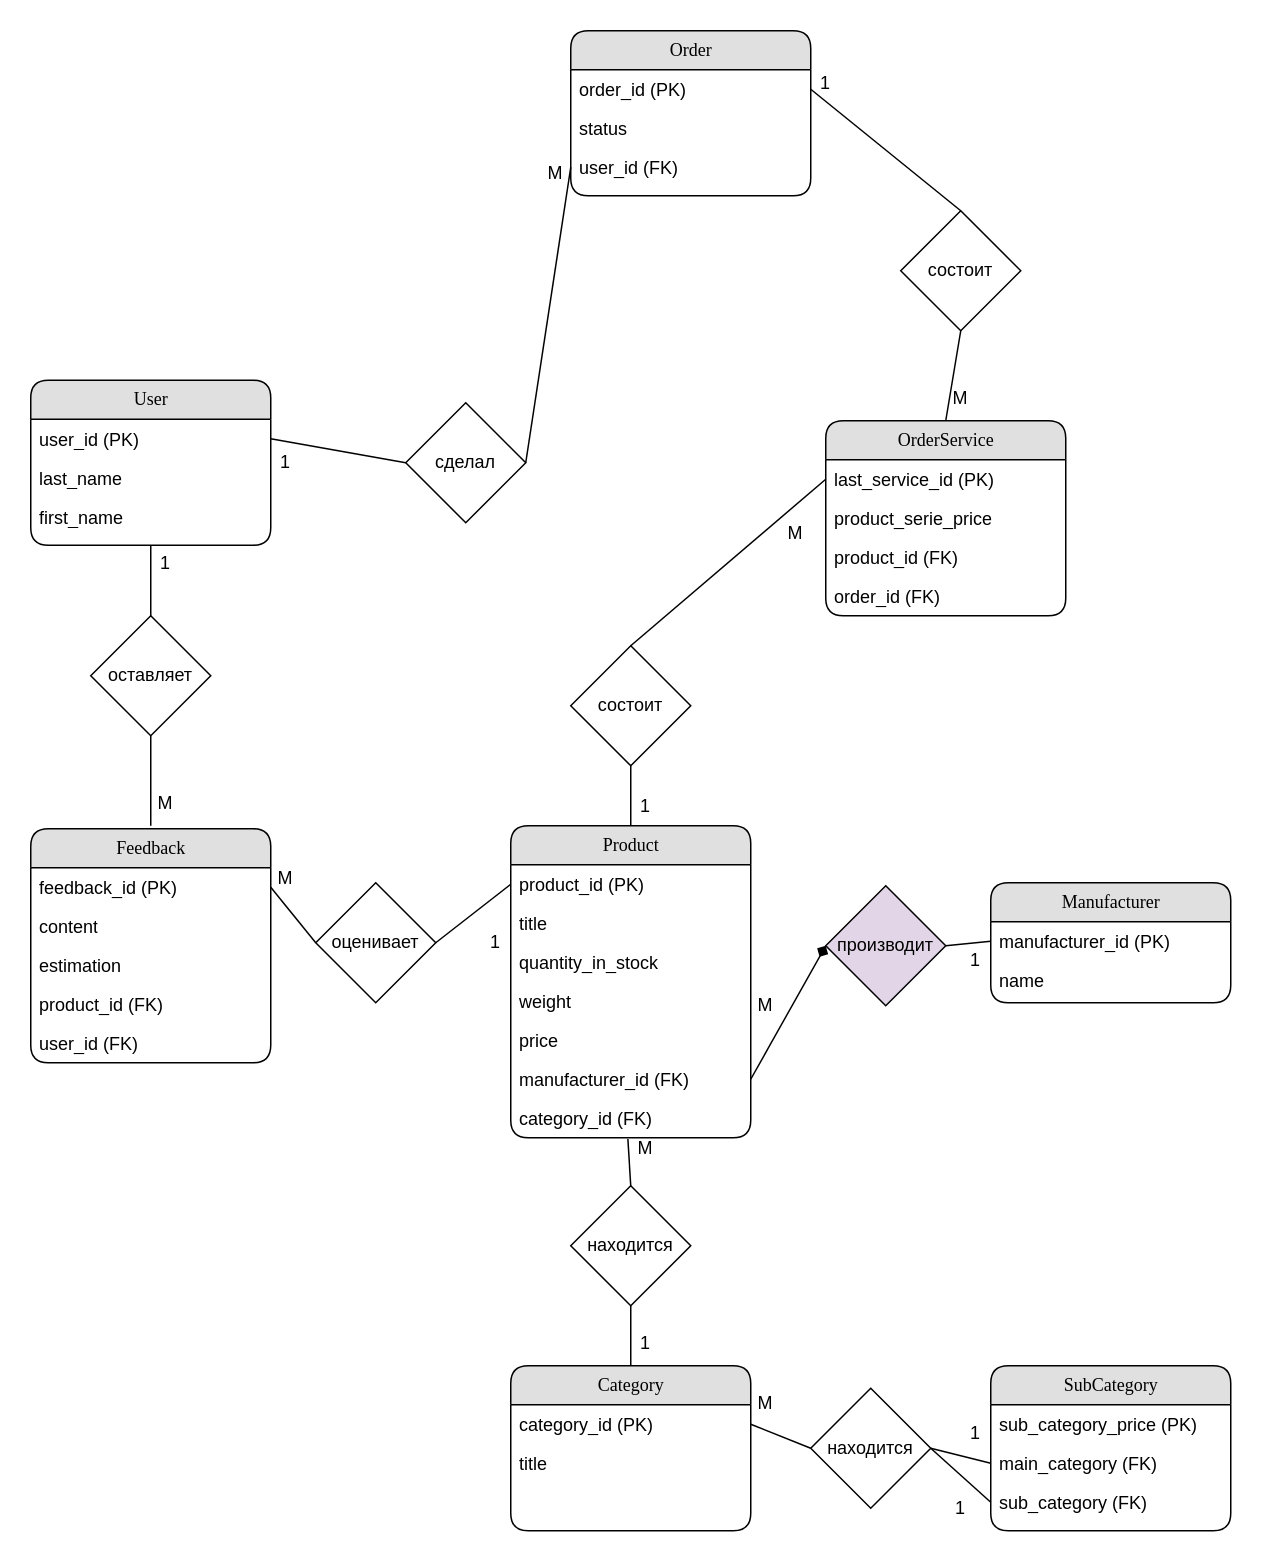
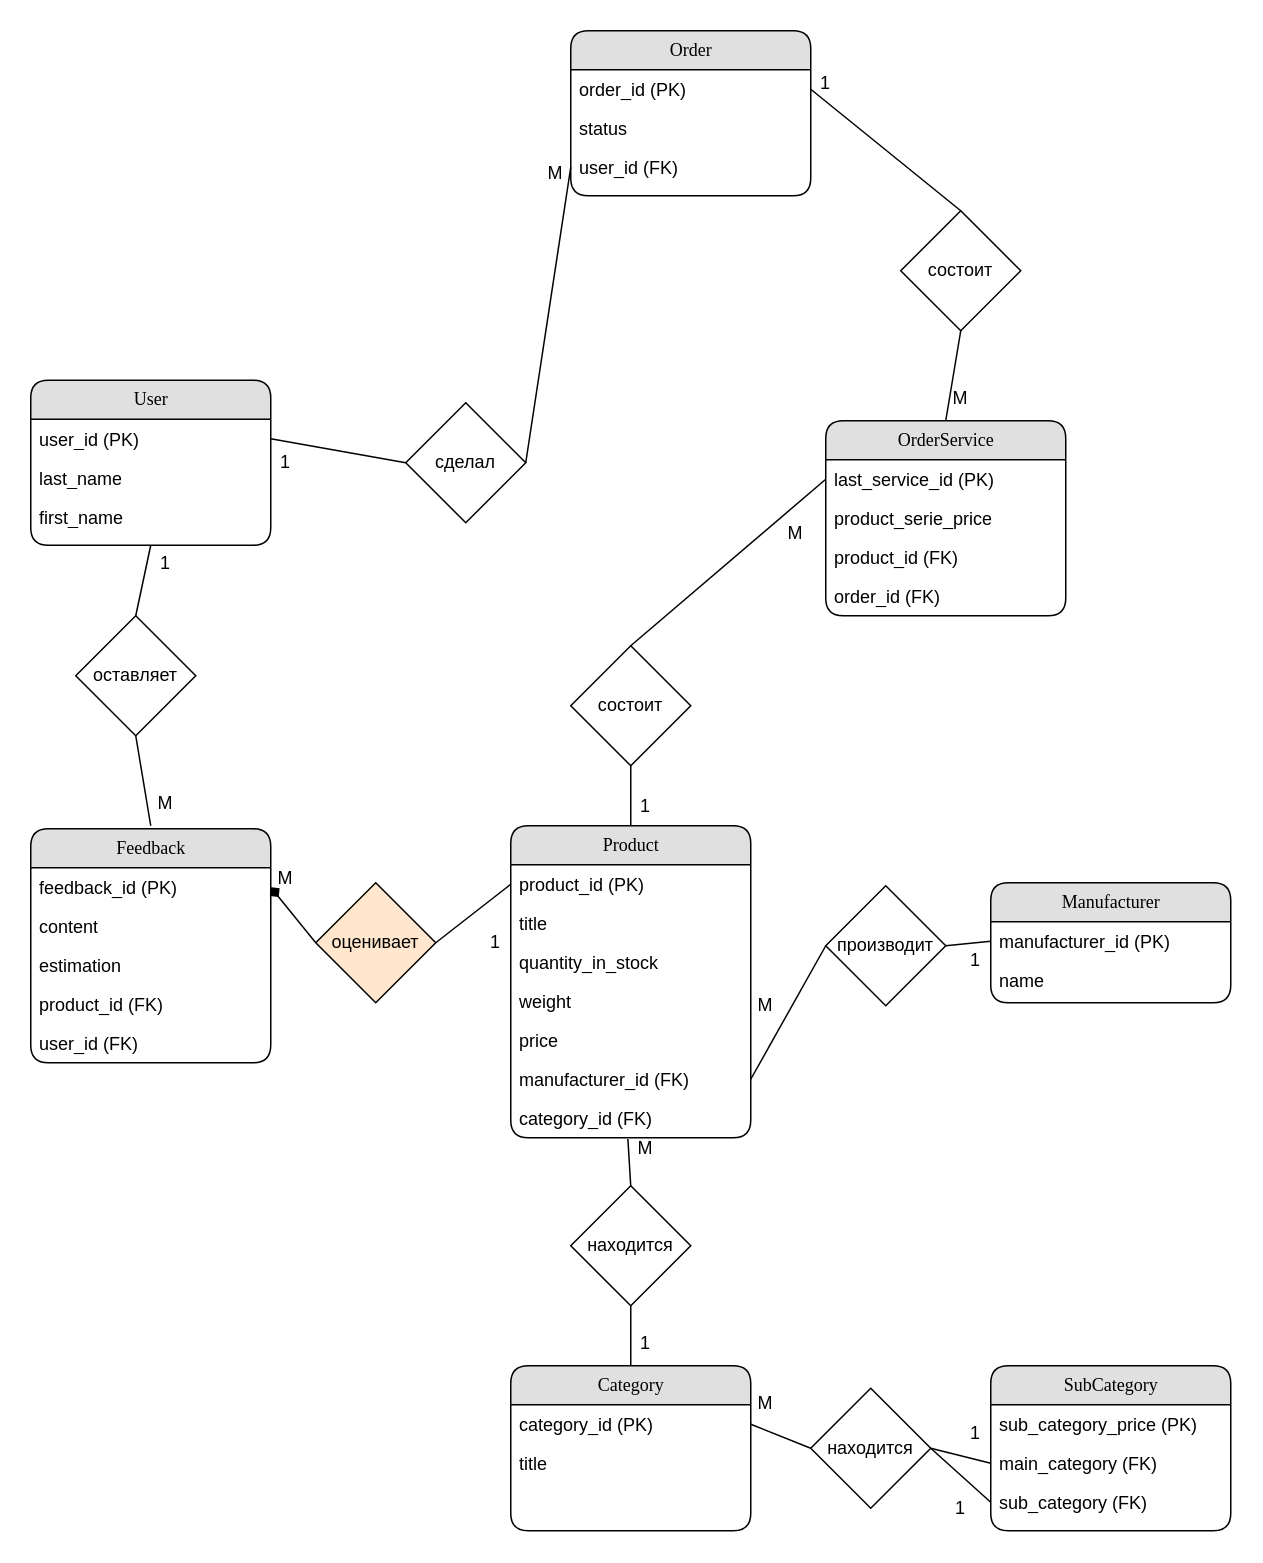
- <mxCell id="34" value="оставляет" style="rhombus;whiteSpace=wrap;html=1;" vertex="1" parent="1"><mxGeometry x="60" y="410" width="80" height="80" as="geometry" /></mxCell>
+ <mxCell id="34" value="оставляет" style="rhombus;whiteSpace=wrap;html=1;" vertex="1" parent="1"><mxGeometry x="50" y="410" width="80" height="80" as="geometry" /></mxCell>
- <mxCell id="44" value="" style="endArrow=none;html=1;rounded=0;exitX=0;exitY=0.5;exitDx=0;exitDy=0;entryX=1;entryY=0.5;entryDx=0;entryDy=0;" edge="1" parent="1" source="35" target="29"><mxGeometry width="50" height="50" relative="1" as="geometry"><mxPoint x="120" y="383" as="sourcePoint" /><mxPoint x="120" y="430" as="targetPoint" /></mxGeometry></mxCell>
+ <mxCell id="44" value="" style="endArrow=diamond;html=1;rounded=0;exitX=0;exitY=0.5;exitDx=0;exitDy=0;entryX=1;entryY=0.5;entryDx=0;entryDy=0;" edge="1" parent="1" source="35" target="29"><mxGeometry width="50" height="50" relative="1" as="geometry"><mxPoint x="120" y="383" as="sourcePoint" /><mxPoint x="120" y="430" as="targetPoint" /></mxGeometry></mxCell>
- <mxCell id="35" value="оценивает" style="rhombus;whiteSpace=wrap;html=1;" vertex="1" parent="1"><mxGeometry x="210" y="588" width="80" height="80" as="geometry" /></mxCell>
+ <mxCell id="35" value="оценивает" style="rhombus;whiteSpace=wrap;html=1;fillColor=#ffe6cc;" vertex="1" parent="1"><mxGeometry x="210" y="588" width="80" height="80" as="geometry" /></mxCell>
- <mxCell id="21" value="производит" style="rhombus;whiteSpace=wrap;html=1;fillColor=#e1d5e7;" vertex="1" parent="1"><mxGeometry x="550" y="590" width="80" height="80" as="geometry" /></mxCell>
+ <mxCell id="21" value="производит" style="rhombus;whiteSpace=wrap;html=1;" vertex="1" parent="1"><mxGeometry x="550" y="590" width="80" height="80" as="geometry" /></mxCell>
- <mxCell id="36" value="" style="endArrow=diamond;html=1;rounded=0;entryX=0;entryY=0.5;entryDx=0;entryDy=0;exitX=1;exitY=0.5;exitDx=0;exitDy=0;" edge="1" parent="1" source="12" target="21"><mxGeometry width="50" height="50" relative="1" as="geometry"><mxPoint x="420" y="560" as="sourcePoint" /><mxPoint x="470" y="510" as="targetPoint" /></mxGeometry></mxCell>
+ <mxCell id="36" value="" style="endArrow=none;html=1;rounded=0;entryX=0;entryY=0.5;entryDx=0;entryDy=0;exitX=1;exitY=0.5;exitDx=0;exitDy=0;" edge="1" parent="1" source="12" target="21"><mxGeometry width="50" height="50" relative="1" as="geometry"><mxPoint x="420" y="560" as="sourcePoint" /><mxPoint x="470" y="510" as="targetPoint" /></mxGeometry></mxCell>
